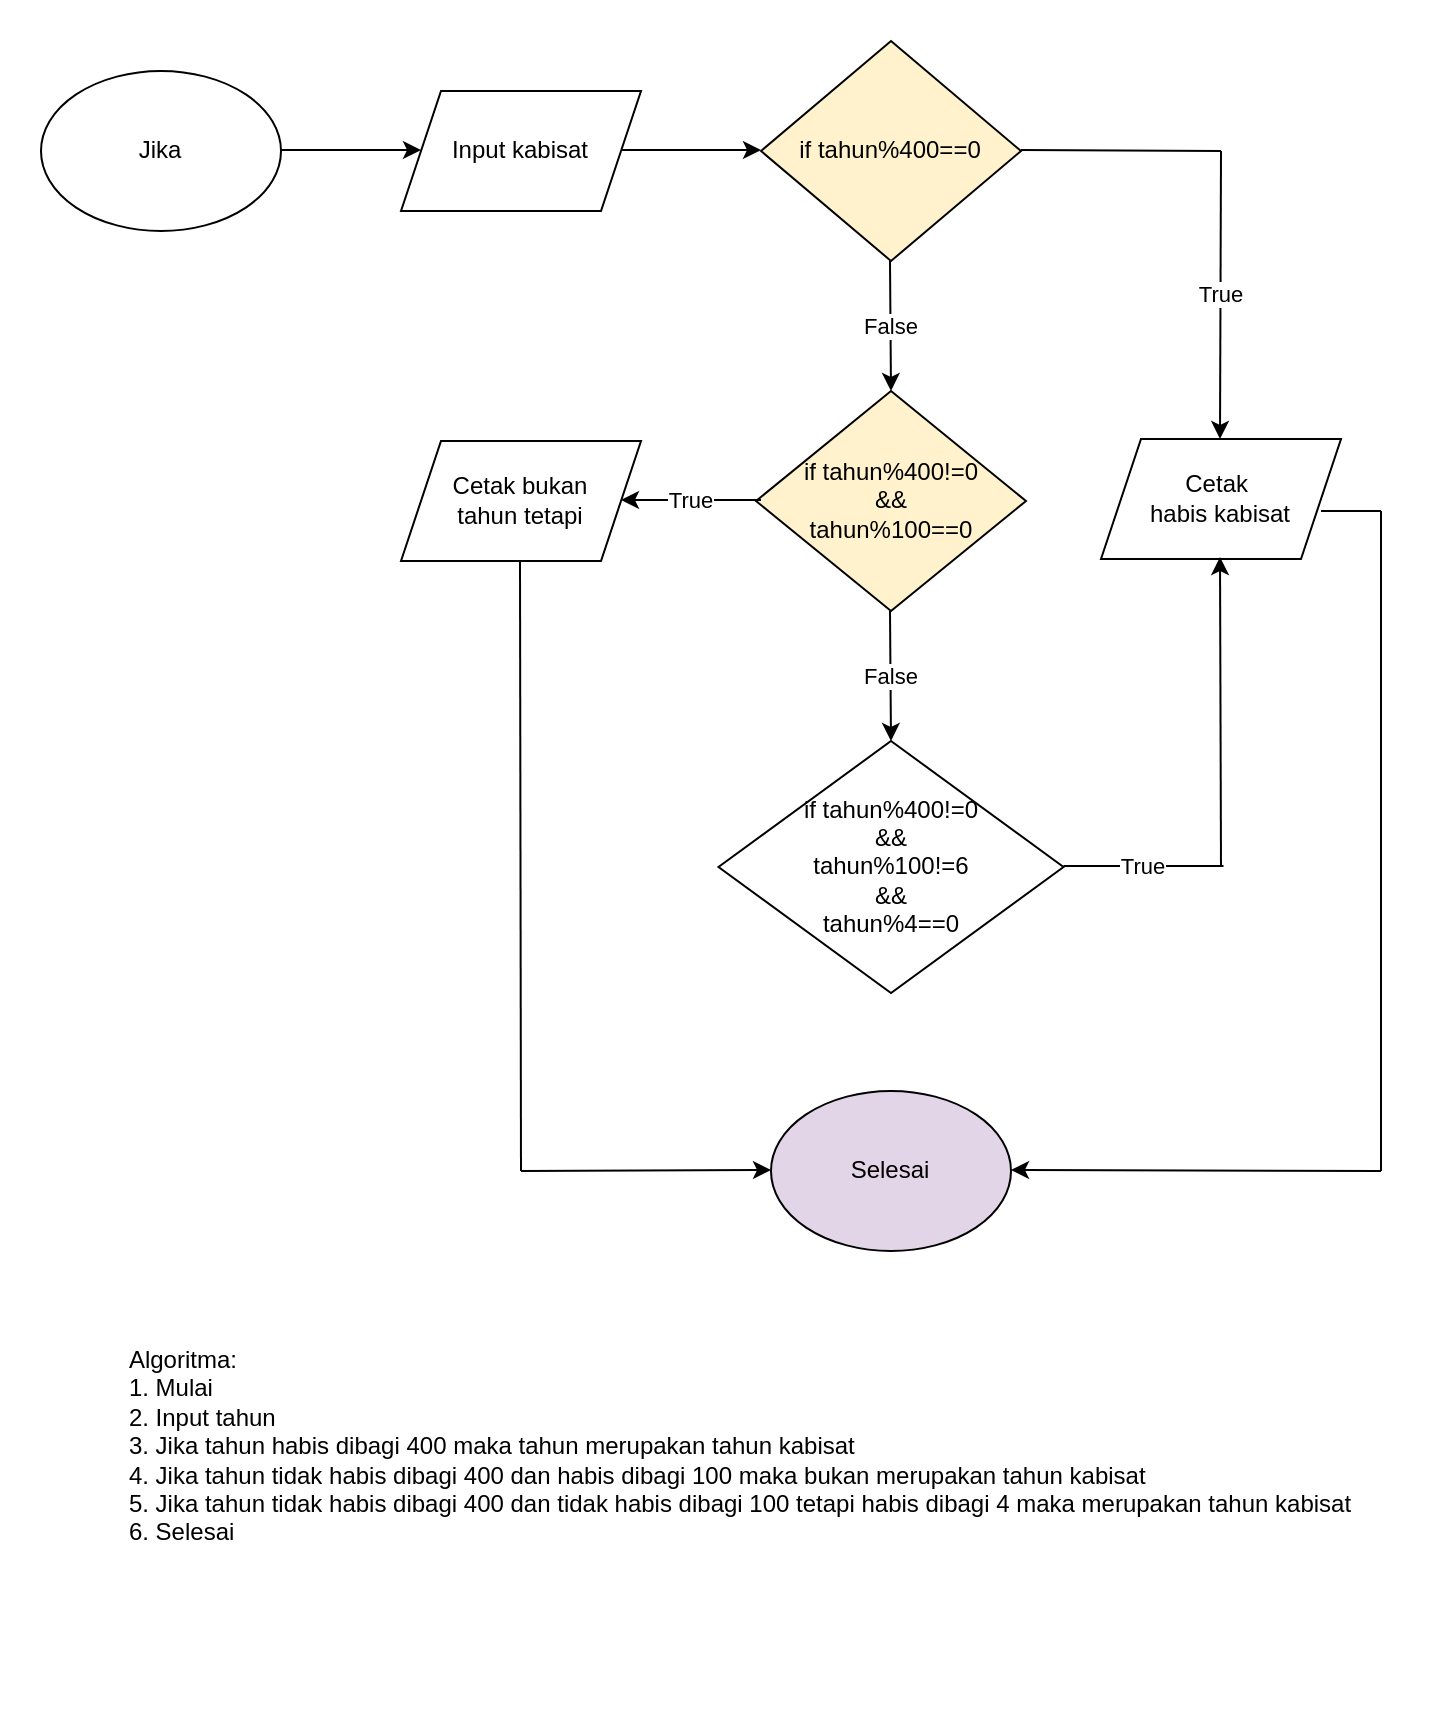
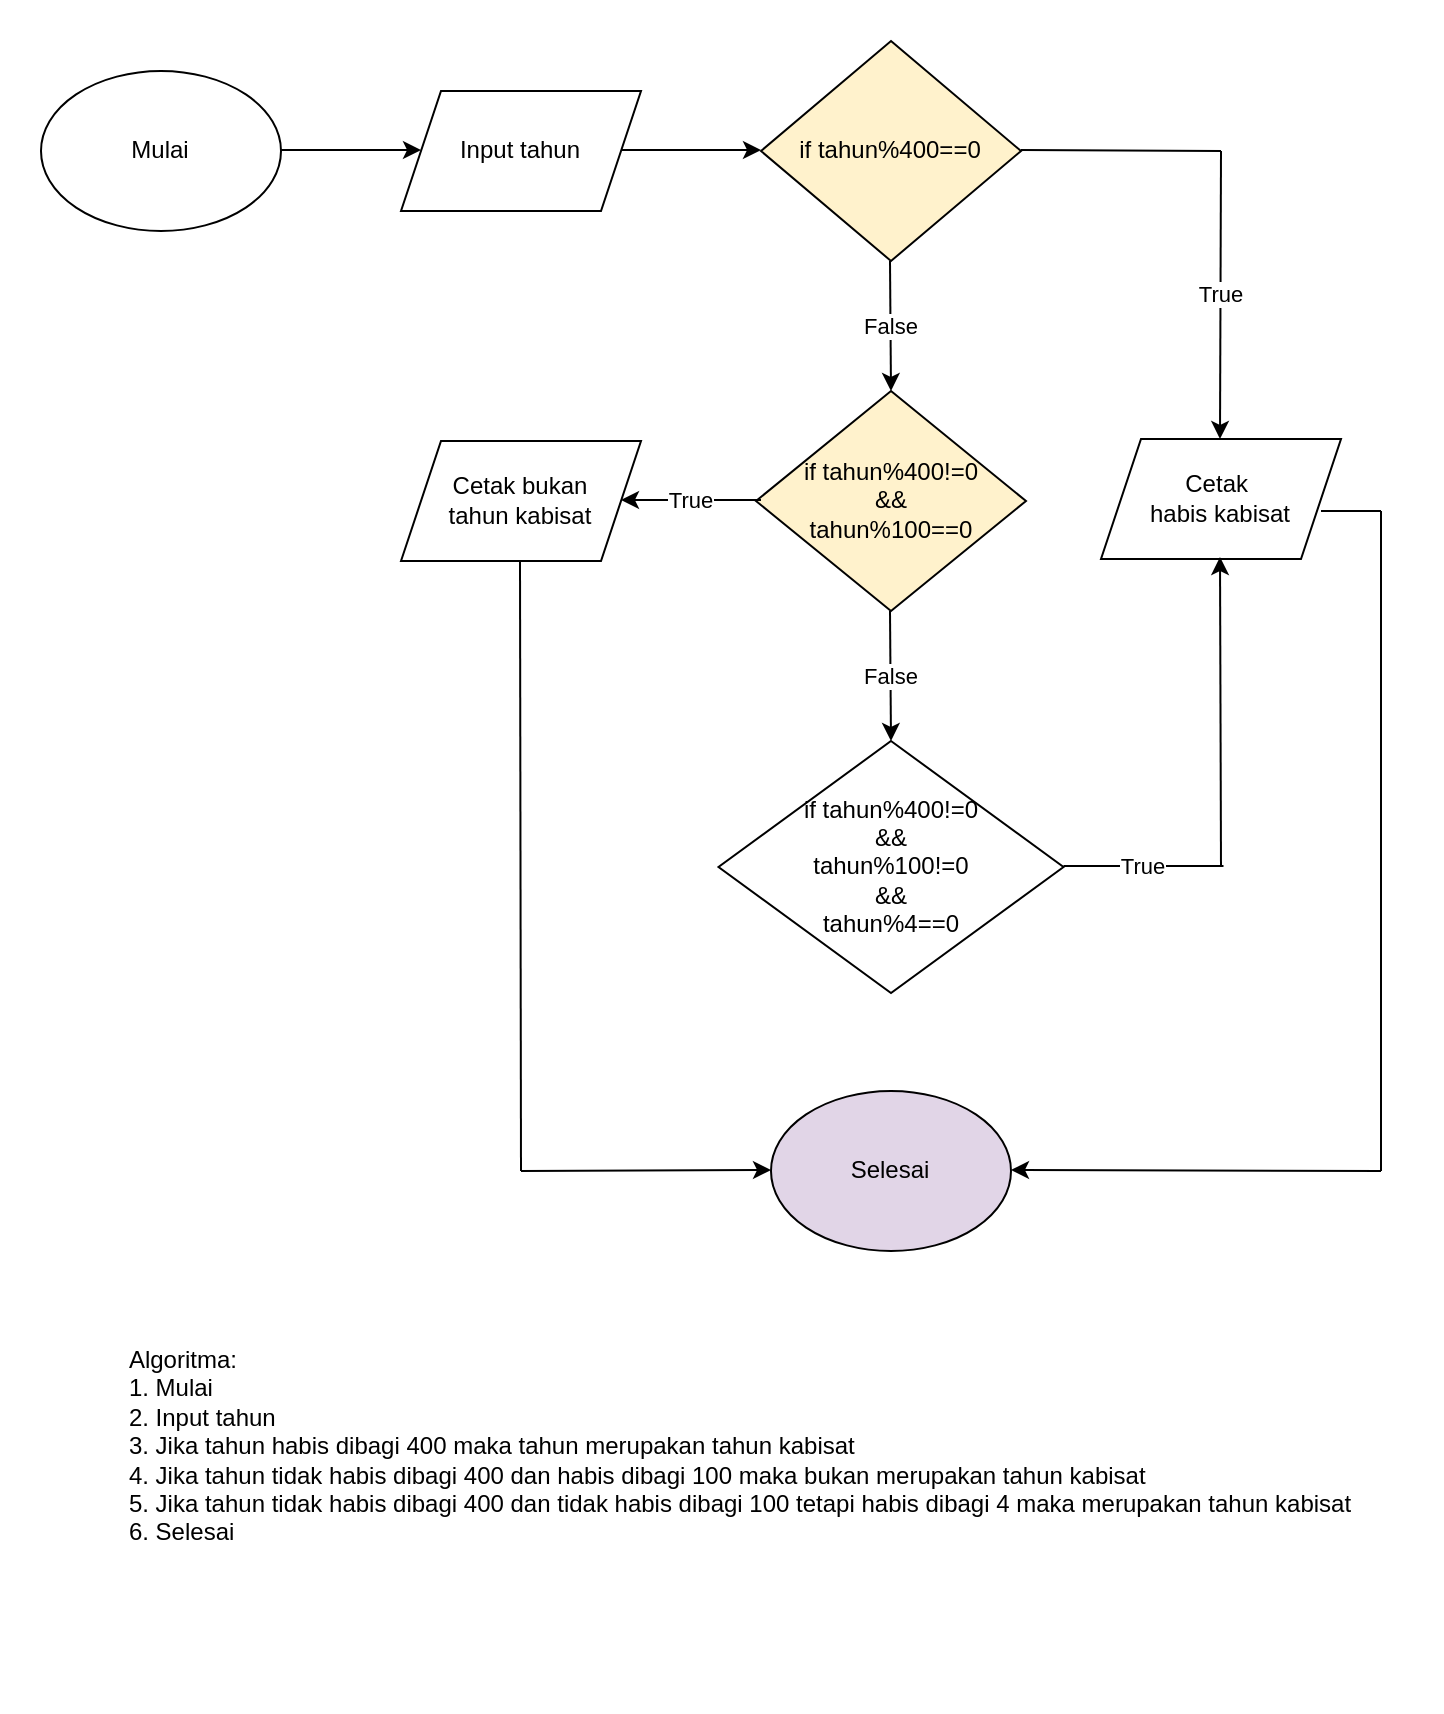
- <mxCell id="2" value="Jika" style="ellipse;whiteSpace=wrap;html=1;" parent="1" vertex="1"><mxGeometry x="20" y="35" width="120" height="80" as="geometry" /></mxCell>
+ <mxCell id="2" value="Mulai" style="ellipse;whiteSpace=wrap;html=1;" parent="1" vertex="1"><mxGeometry x="20" y="35" width="120" height="80" as="geometry" /></mxCell>
- <mxCell id="4" value="Input kabisat" style="shape=parallelogram;perimeter=parallelogramPerimeter;whiteSpace=wrap;html=1;fixedSize=1;" parent="1" vertex="1"><mxGeometry x="200" y="45" width="120" height="60" as="geometry" /></mxCell>
+ <mxCell id="4" value="Input tahun" style="shape=parallelogram;perimeter=parallelogramPerimeter;whiteSpace=wrap;html=1;fixedSize=1;" parent="1" vertex="1"><mxGeometry x="200" y="45" width="120" height="60" as="geometry" /></mxCell>
- <mxCell id="12" value="Cetak bukan&lt;br&gt;tahun tetapi" style="shape=parallelogram;perimeter=parallelogramPerimeter;whiteSpace=wrap;html=1;fixedSize=1;" parent="1" vertex="1"><mxGeometry x="200" y="220" width="120" height="60" as="geometry" /></mxCell>
+ <mxCell id="12" value="Cetak bukan&lt;br&gt;tahun kabisat" style="shape=parallelogram;perimeter=parallelogramPerimeter;whiteSpace=wrap;html=1;fixedSize=1;" parent="1" vertex="1"><mxGeometry x="200" y="220" width="120" height="60" as="geometry" /></mxCell>
- <mxCell id="9" value="if tahun%400!=0&lt;br&gt;&amp;amp;&amp;amp;&lt;br&gt;tahun%100!=6&lt;br&gt;&amp;amp;&amp;amp;&lt;br&gt;tahun%4==0" style="rhombus;whiteSpace=wrap;html=1;" parent="1" vertex="1"><mxGeometry x="358.75" y="370" width="172.5" height="126" as="geometry" /></mxCell>
+ <mxCell id="9" value="if tahun%400!=0&lt;br&gt;&amp;amp;&amp;amp;&lt;br&gt;tahun%100!=0&lt;br&gt;&amp;amp;&amp;amp;&lt;br&gt;tahun%4==0" style="rhombus;whiteSpace=wrap;html=1;" parent="1" vertex="1"><mxGeometry x="358.75" y="370" width="172.5" height="126" as="geometry" /></mxCell>
